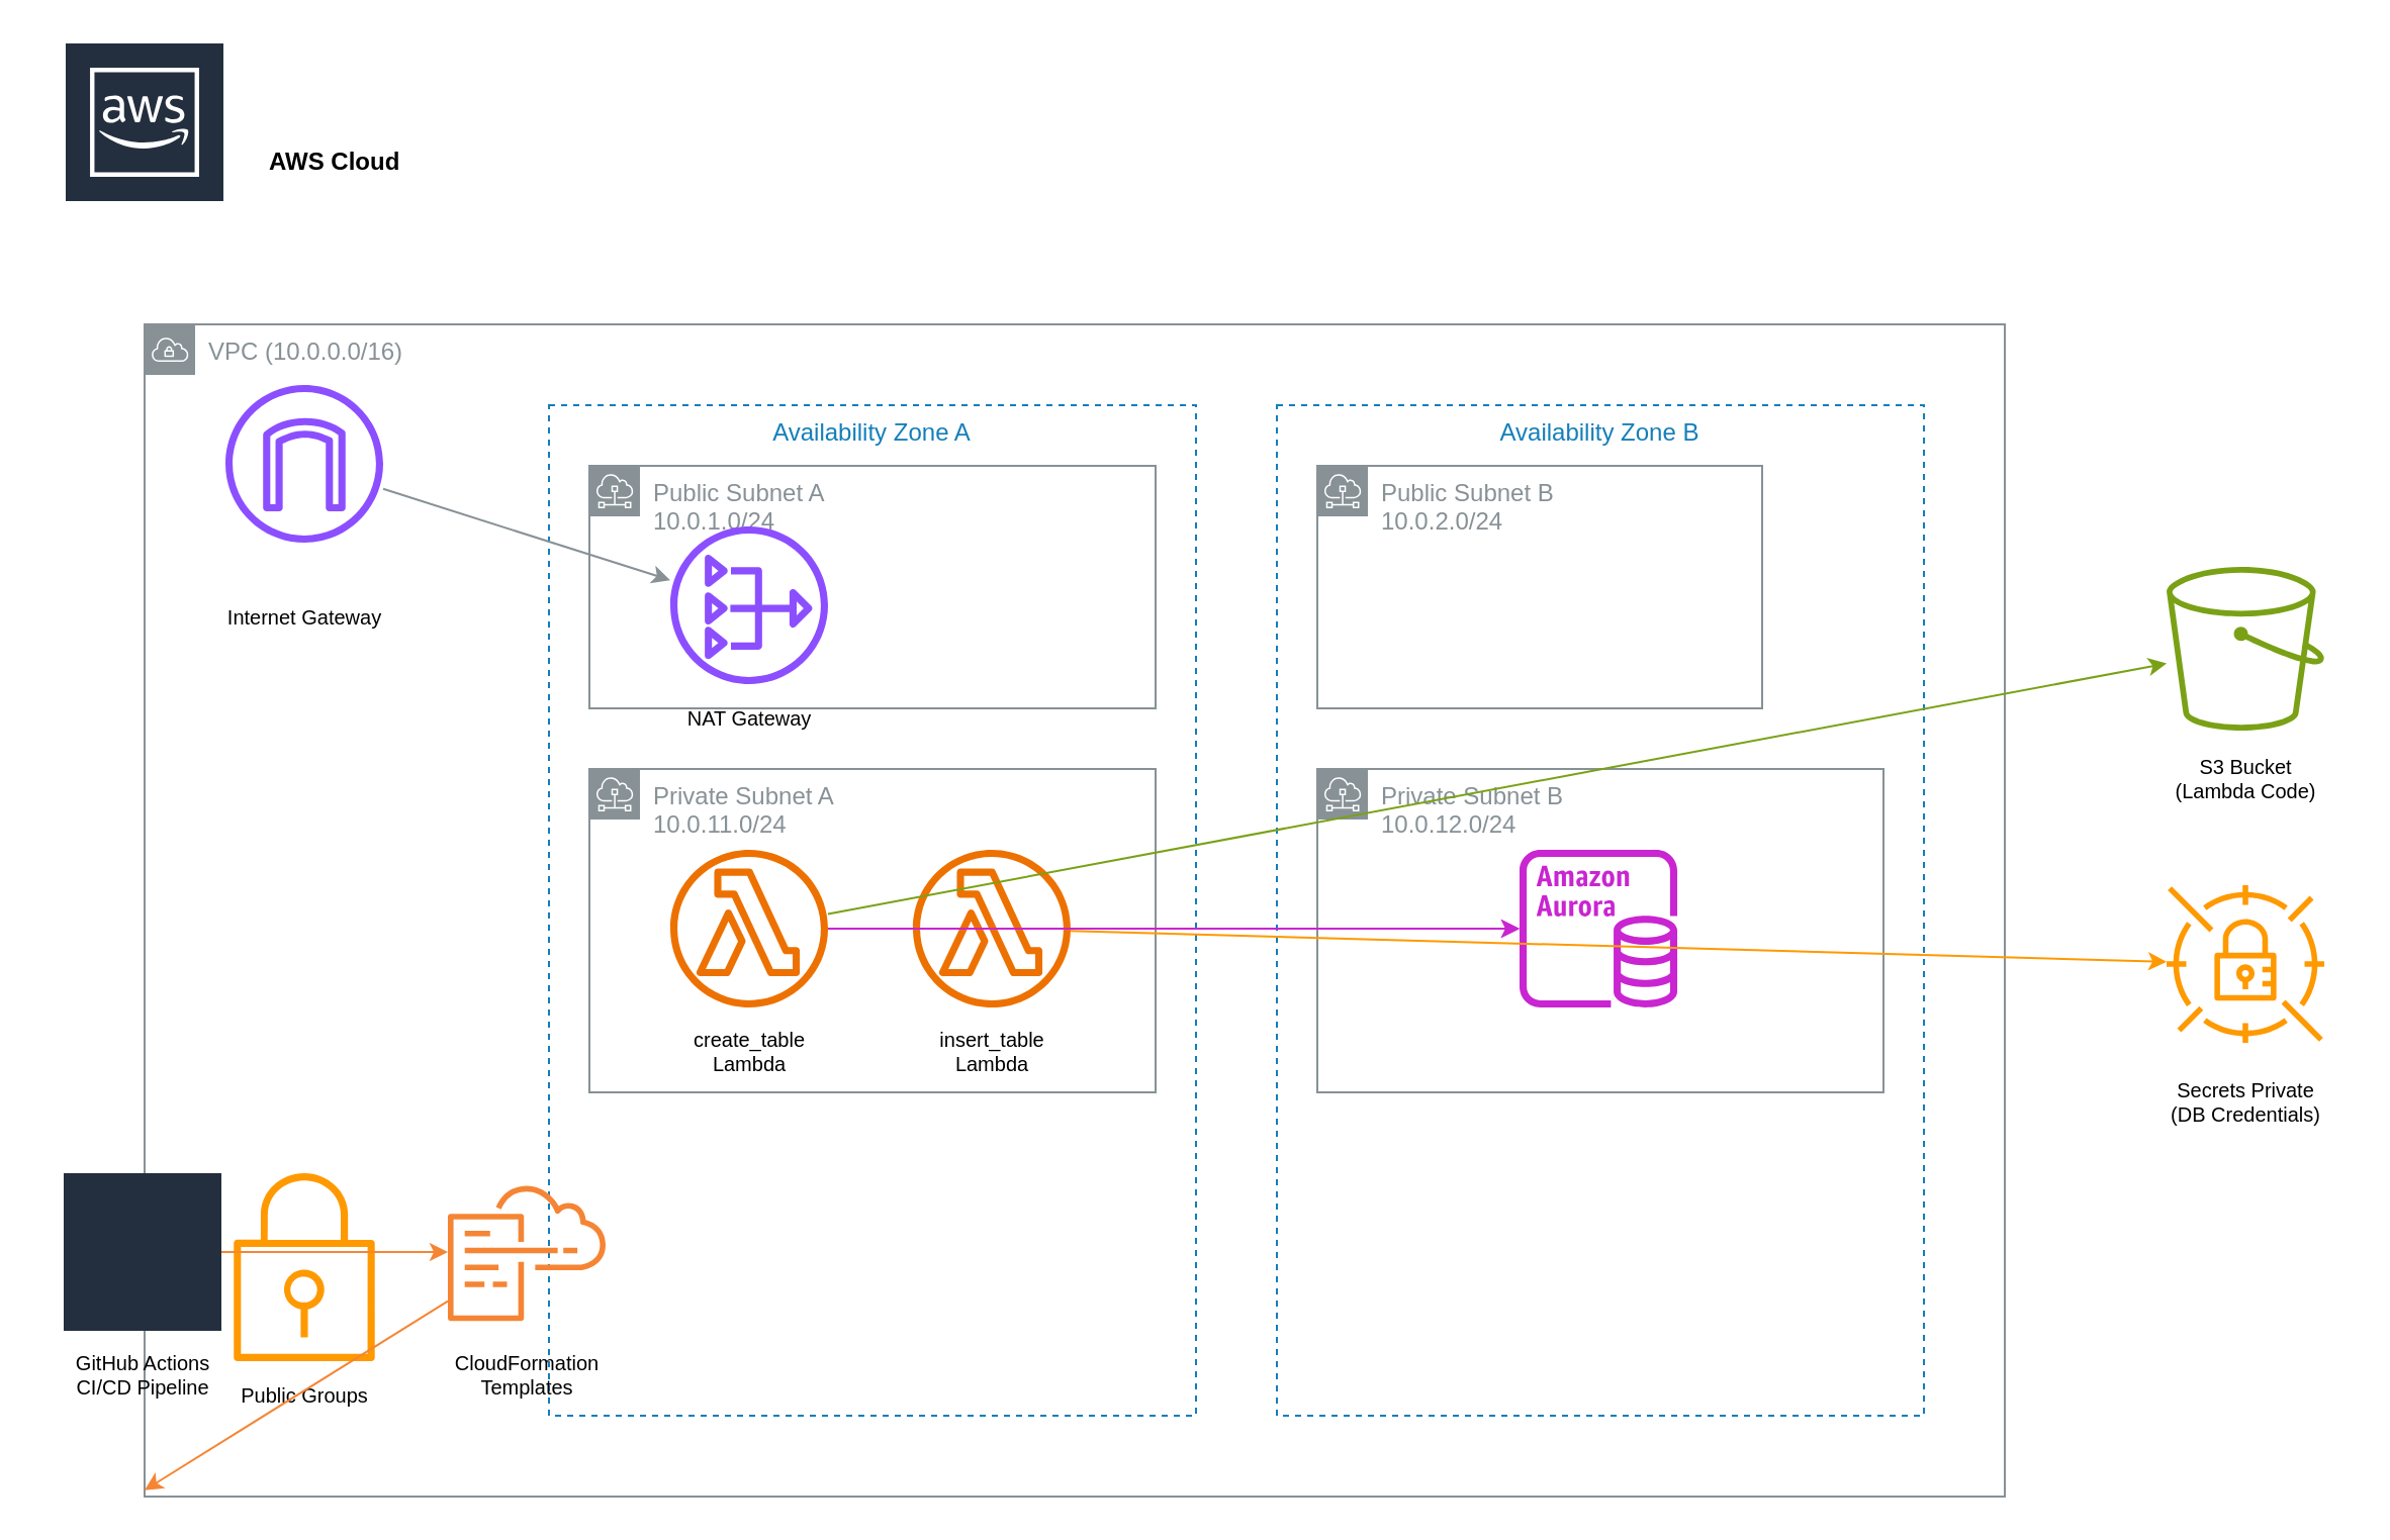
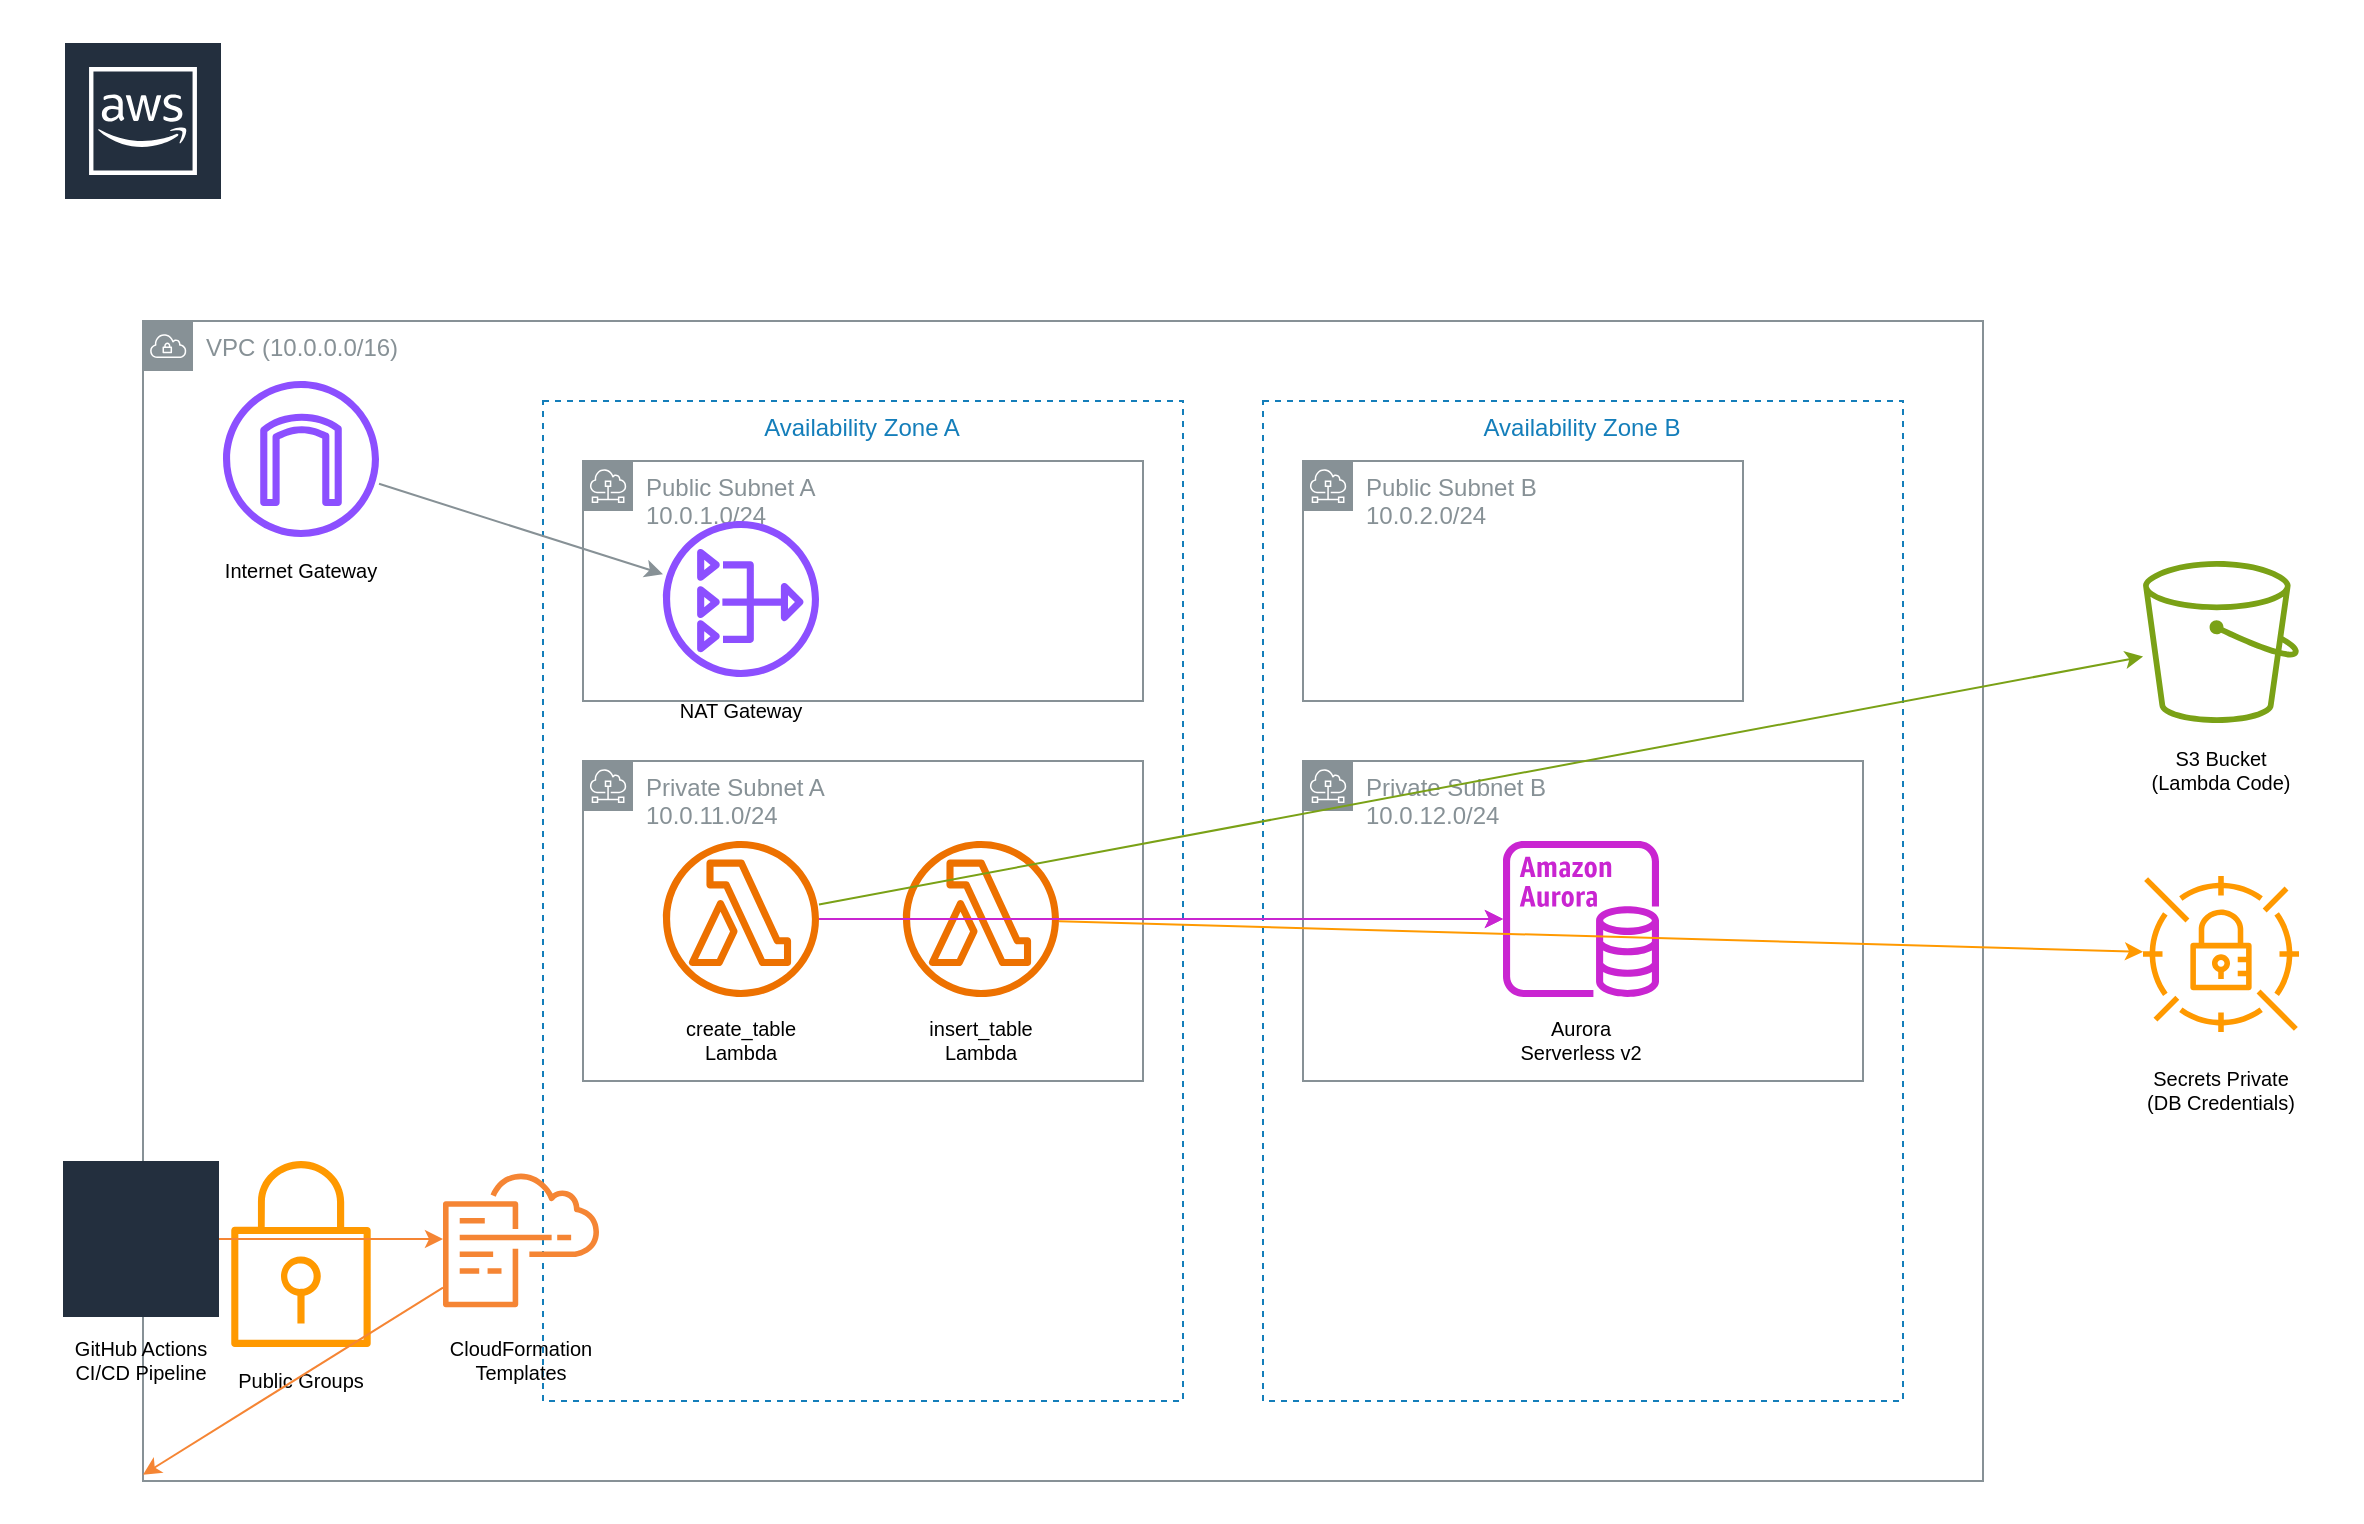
- <mxCell id="3" value="AWS Cloud" style="text;strokeColor=none;fillColor=none;html=1;fontSize=12;fontStyle=1;verticalAlign=middle;align=left;" vertex="1" parent="1"><mxGeometry x="131" y="65" width="100" height="30" as="geometry" /></mxCell>
- <mxCell id="6" value="Internet Gateway" style="text;strokeColor=none;fillColor=none;html=1;fontSize=10;fontStyle=0;verticalAlign=middle;align=center;" vertex="1" parent="4"><mxGeometry x="29" y="135" width="100" height="20" as="geometry" /></mxCell>
+ <mxCell id="6" value="Internet Gateway" style="text;strokeColor=none;fillColor=none;html=1;fontSize=10;fontStyle=0;verticalAlign=middle;align=center;" vertex="1" parent="4"><mxGeometry x="29" y="115" width="100" height="20" as="geometry" /></mxCell>
+ <mxCell id="20" value="Aurora&#10;Serverless v2" style="text;strokeColor=none;fillColor=none;html=1;fontSize=10;fontStyle=0;verticalAlign=middle;align=center;" vertex="1" parent="18"><mxGeometry x="89" y="125" width="100" height="30" as="geometry" /></mxCell>
